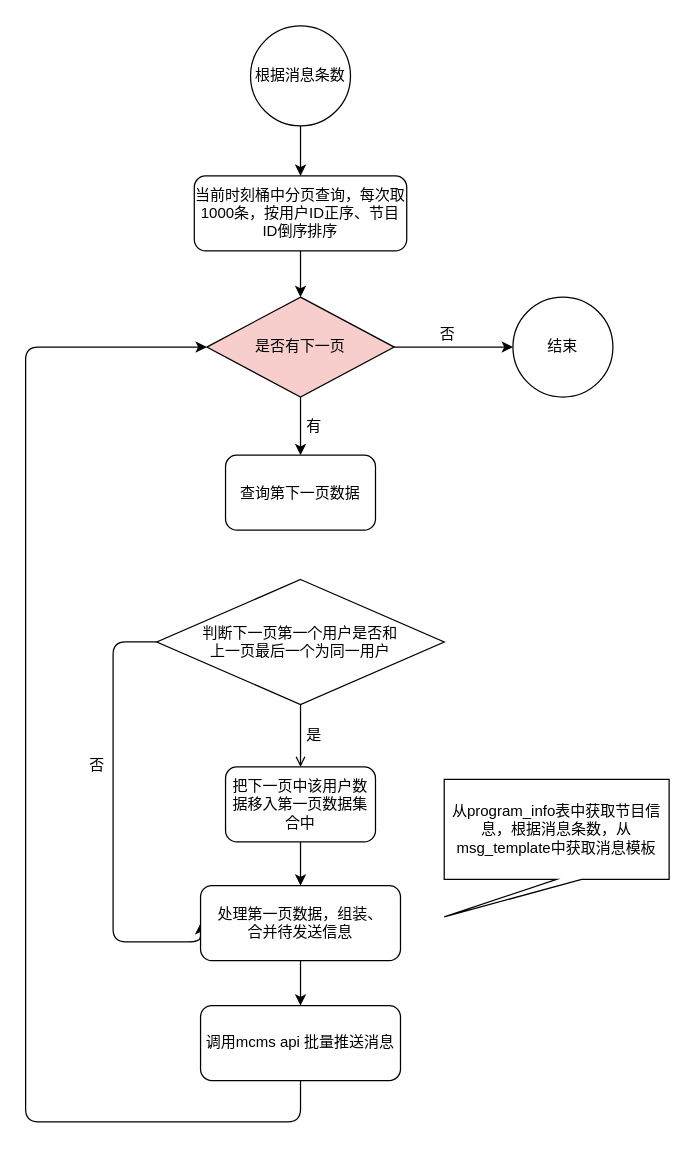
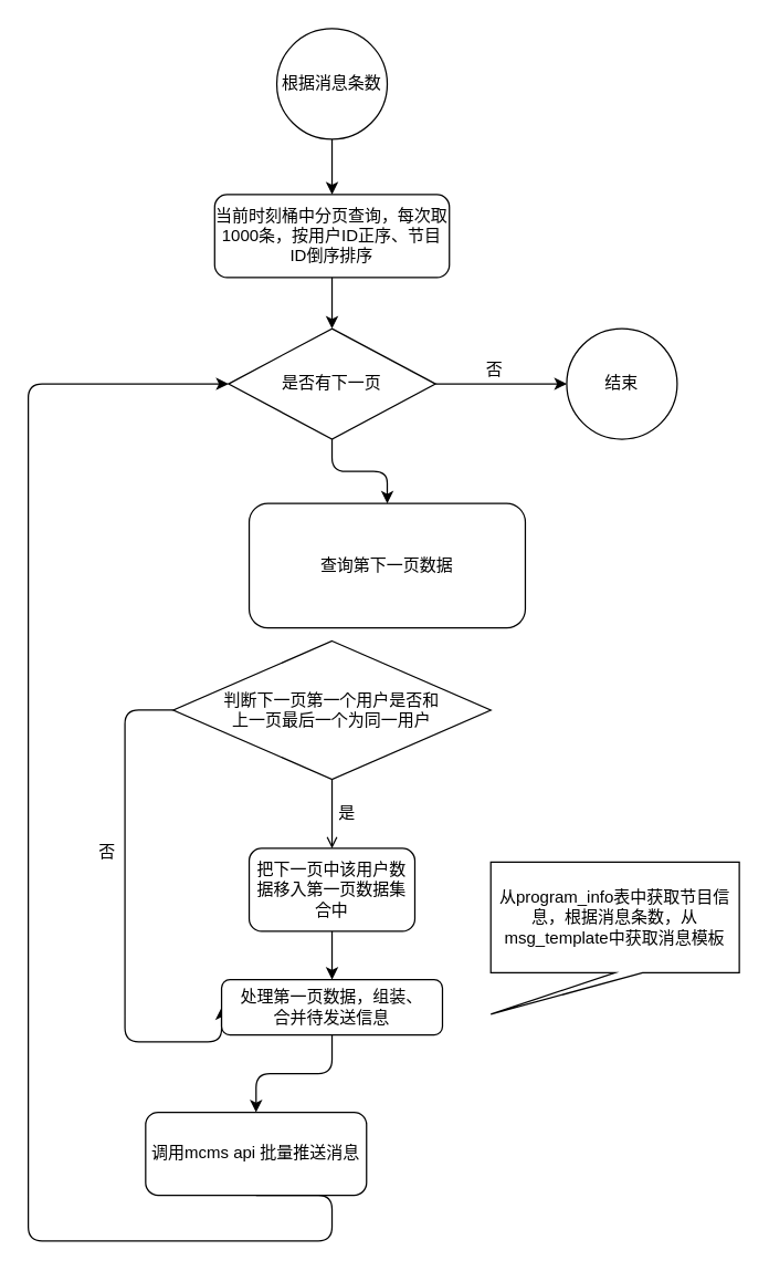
- <mxCell id="20" value="是否有下一页" style="rhombus;whiteSpace=wrap;html=1;fillColor=#f8cecc;" parent="1" vertex="1"><mxGeometry x="165" y="237" width="150" height="80" as="geometry" /></mxCell>
+ <mxCell id="20" value="是否有下一页" style="rhombus;whiteSpace=wrap;html=1;" parent="1" vertex="1"><mxGeometry x="165" y="237" width="150" height="80" as="geometry" /></mxCell>
- <mxCell id="21" value="有" style="text;html=1;resizable=0;points=[];autosize=1;align=left;verticalAlign=top;spacingTop=-4;" parent="1" vertex="1"><mxGeometry x="243" y="330.5" width="30" height="20" as="geometry" /></mxCell>
- <mxCell id="6" value="查询第下一页数据" style="rounded=1;whiteSpace=wrap;html=1;" parent="1" vertex="1"><mxGeometry x="180" y="363.5" width="120" height="60" as="geometry" /></mxCell>
+ <mxCell id="6" value="查询第下一页数据" style="rounded=1;whiteSpace=wrap;html=1;" parent="1" vertex="1"><mxGeometry x="180" y="363.5" width="200" height="90" as="geometry" /></mxCell>
- <mxCell id="15" value="处理第一页数据，组装、&lt;br&gt;合并待发送信息" style="rounded=1;whiteSpace=wrap;html=1;" parent="1" vertex="1"><mxGeometry x="160" y="708" width="160" height="60" as="geometry" /></mxCell>
+ <mxCell id="15" value="处理第一页数据，组装、&lt;br&gt;合并待发送信息" style="rounded=1;whiteSpace=wrap;html=1;" parent="1" vertex="1"><mxGeometry x="160" y="708" width="160" height="40" as="geometry" /></mxCell>
- <mxCell id="24" value="调用mcms api 批量推送消息" style="rounded=1;whiteSpace=wrap;html=1;" vertex="1" parent="1"><mxGeometry x="160" y="804" width="160" height="60" as="geometry" /></mxCell>
+ <mxCell id="24" value="调用mcms api 批量推送消息" style="rounded=1;whiteSpace=wrap;html=1;" vertex="1" parent="1"><mxGeometry x="105" y="804" width="160" height="60" as="geometry" /></mxCell>
